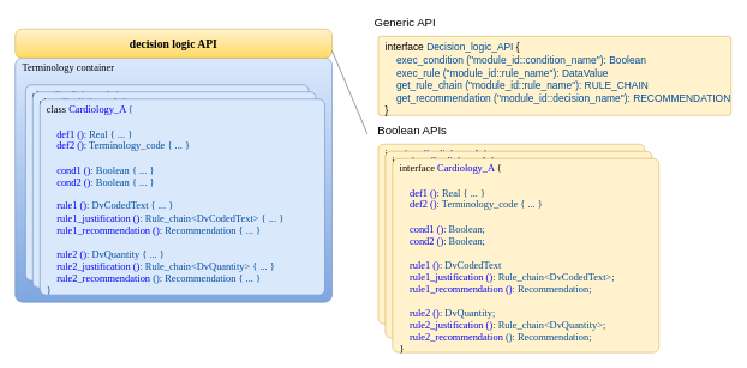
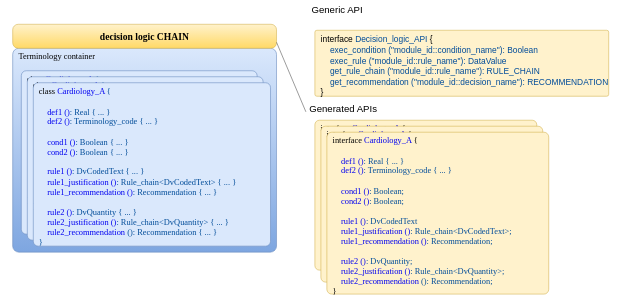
- <mxCell id="5" value="Generic API" style="text;html=1;align=center;verticalAlign=middle;resizable=0;points=[];autosize=1;fontSize=16;fontColor=#000000;" parent="1" vertex="1"><mxGeometry x="511" y="20" width="100" height="20" as="geometry" /></mxCell>
+ <mxCell id="5" value="Generic API" style="text;html=1;align=center;verticalAlign=middle;resizable=0;points=[];autosize=1;fontSize=16;fontColor=#000000;" parent="1" vertex="1"><mxGeometry x="511" y="5" width="100" height="20" as="geometry" /></mxCell>
- <mxCell id="3" value="decision logic API" style="rounded=1;whiteSpace=wrap;html=1;fontSize=16;align=center;arcSize=23;strokeColor=#d6b656;strokeWidth=1;verticalAlign=middle;labelPosition=center;verticalLabelPosition=middle;spacingLeft=0;spacingRight=0;fillColor=#fff2cc;fontFamily=Tahoma;gradientColor=#ffd966;fontStyle=1" parent="1" vertex="1"><mxGeometry x="20" y="40" width="440" height="40" as="geometry" /></mxCell>
+ <mxCell id="3" value="decision logic CHAIN" style="rounded=1;whiteSpace=wrap;html=1;fontSize=16;align=center;arcSize=23;strokeColor=#d6b656;strokeWidth=1;verticalAlign=middle;labelPosition=center;verticalLabelPosition=middle;spacingLeft=0;spacingRight=0;fillColor=#fff2cc;fontFamily=Tahoma;gradientColor=#ffd966;fontStyle=1" parent="1" vertex="1"><mxGeometry x="20" y="40" width="440" height="40" as="geometry" /></mxCell>
- <mxCell id="7" value="Boolean APIs" style="text;html=1;align=center;verticalAlign=middle;resizable=0;points=[];autosize=1;fontSize=16;fontColor=#000000;" parent="1" vertex="1"><mxGeometry x="511" y="170" width="120" height="20" as="geometry" /></mxCell>
+ <mxCell id="7" value="Generated APIs" style="text;html=1;align=center;verticalAlign=middle;resizable=0;points=[];autosize=1;fontSize=16;fontColor=#000000;" parent="1" vertex="1"><mxGeometry x="511" y="170" width="120" height="20" as="geometry" /></mxCell>
